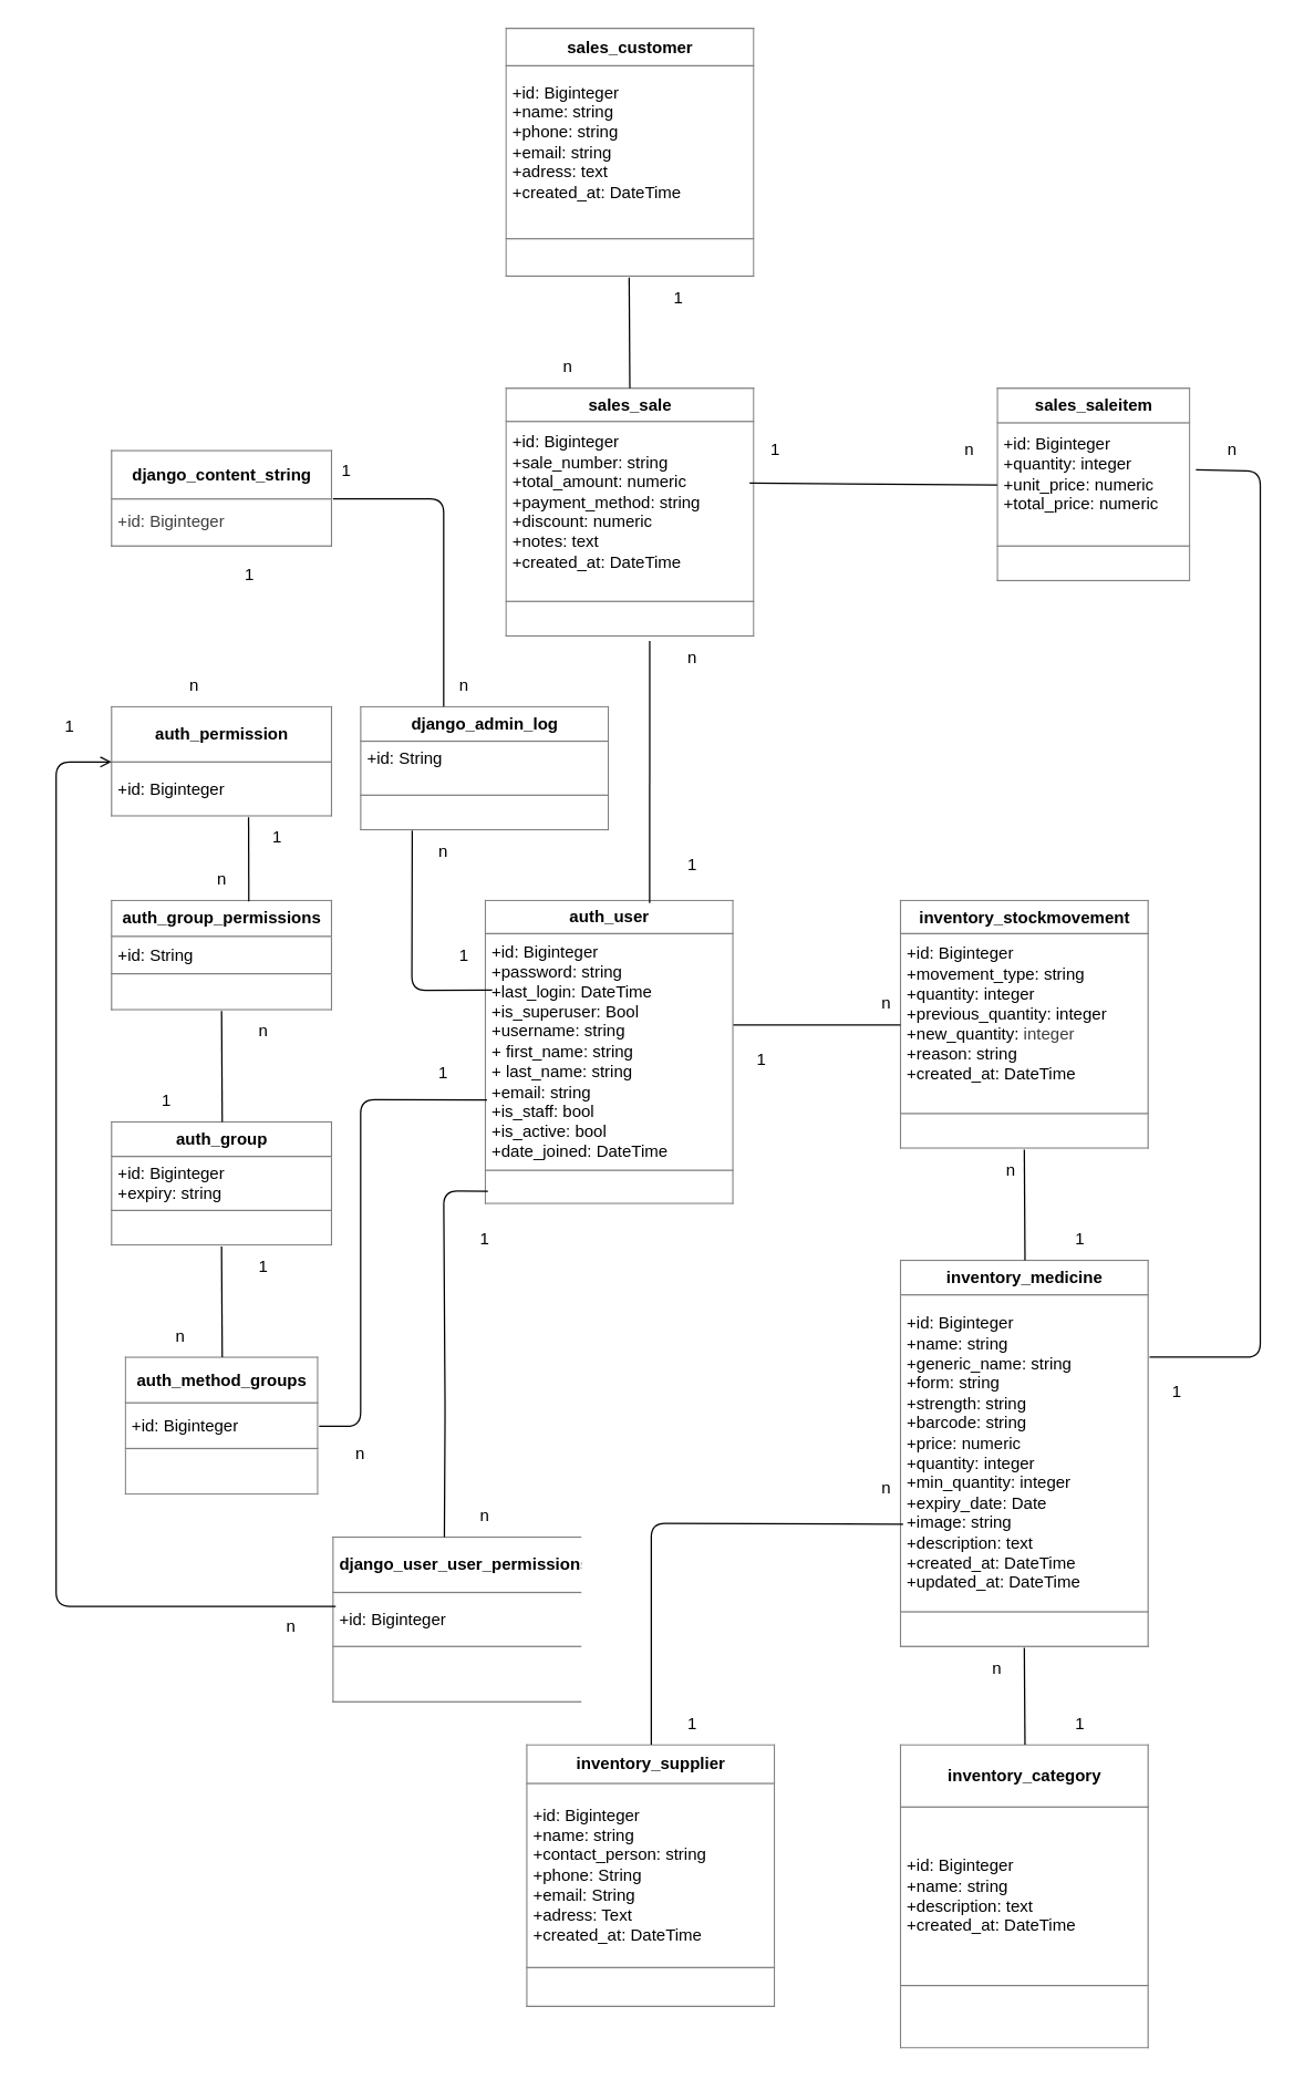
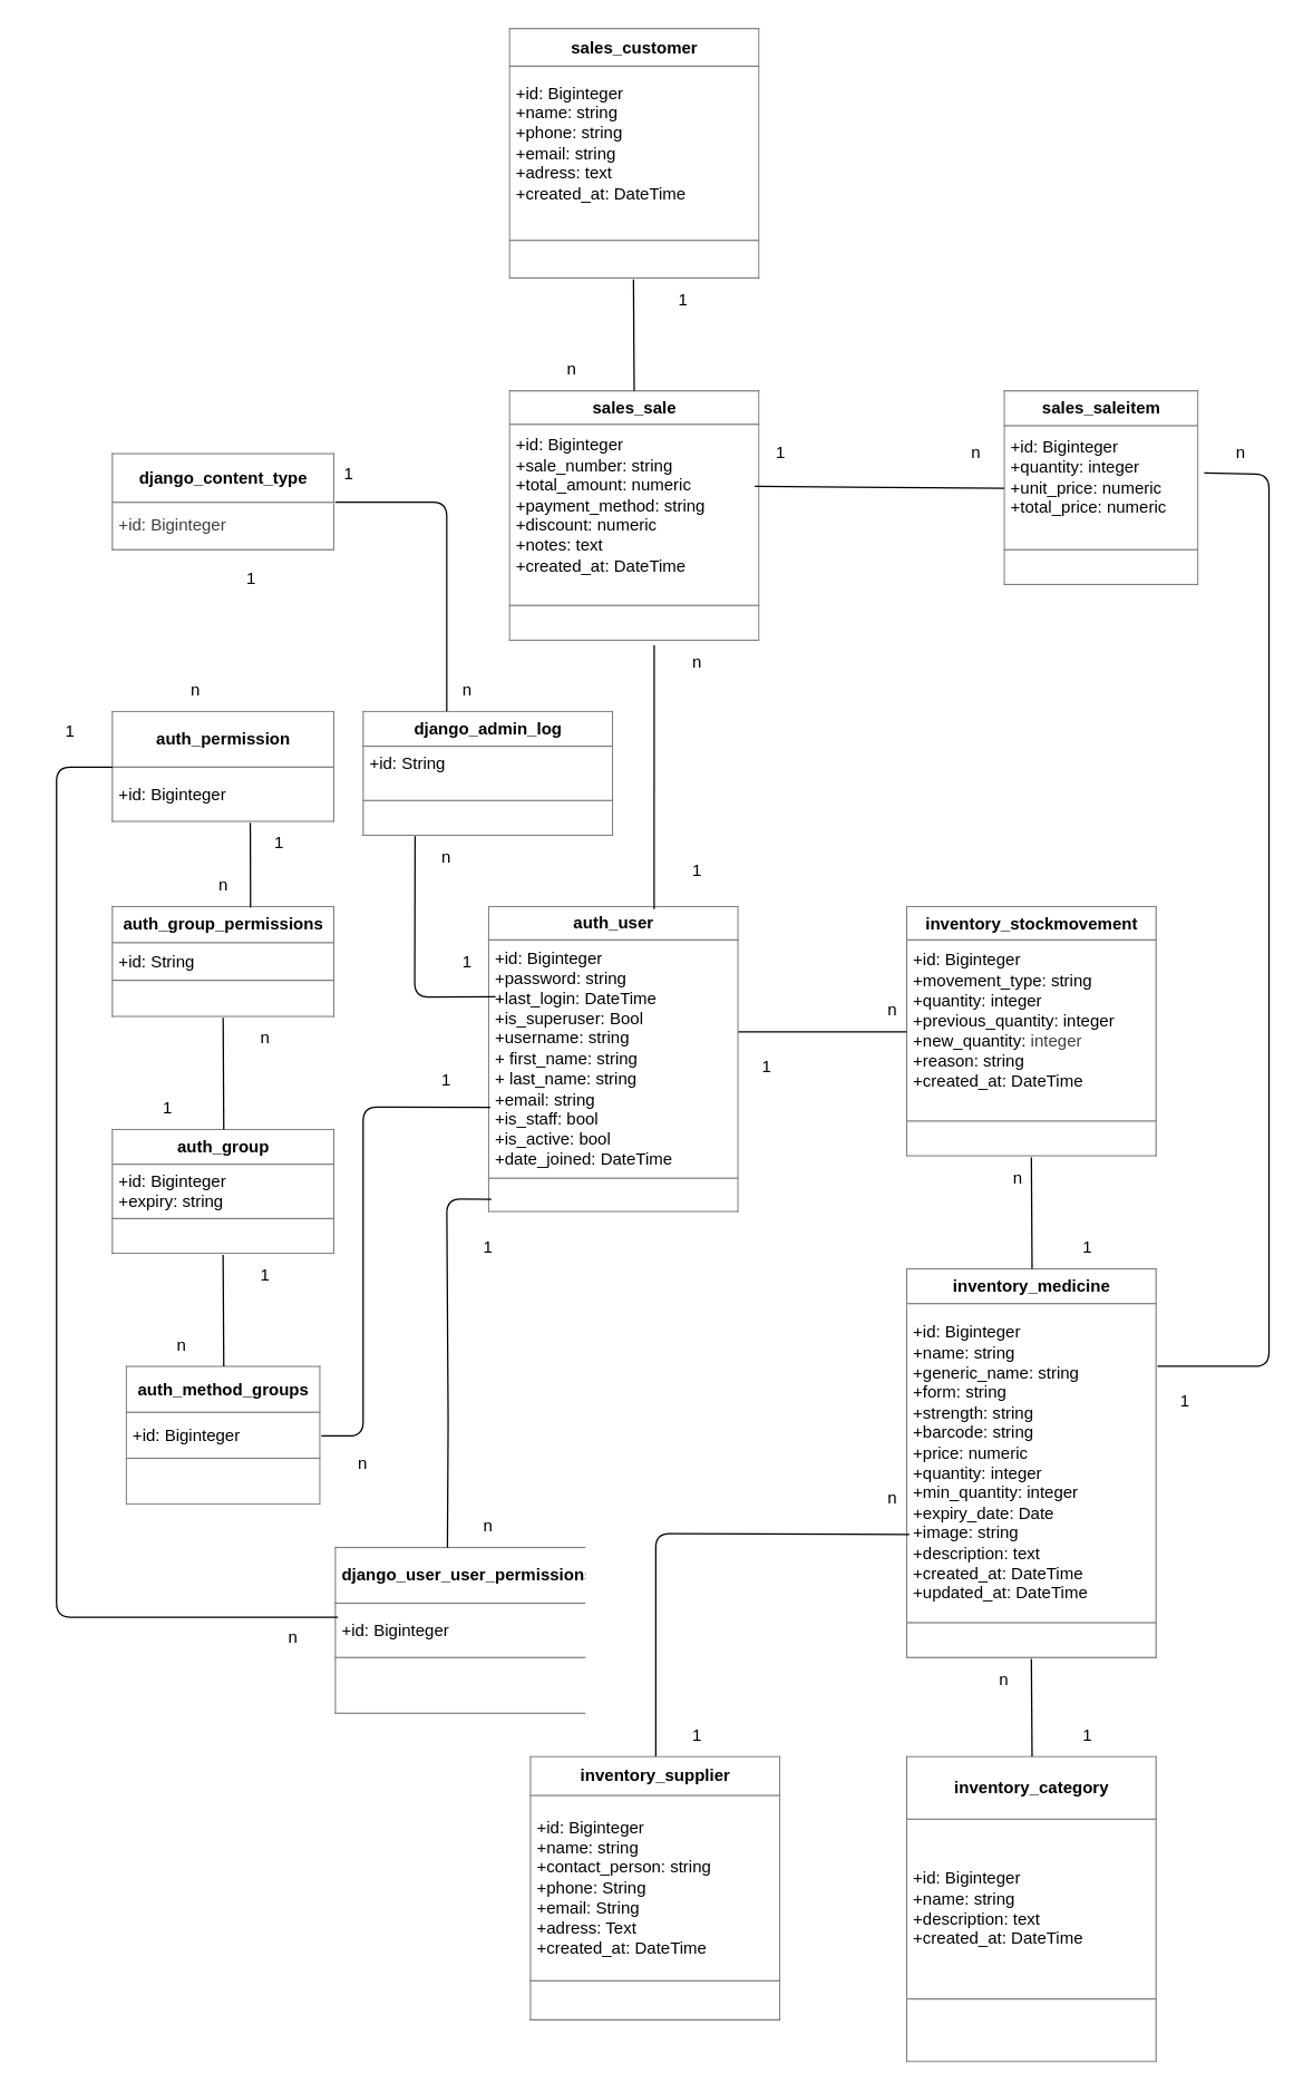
- <mxCell id="14" value="&lt;table border=&quot;1&quot; width=&quot;100%&quot; height=&quot;100%&quot; cellpadding=&quot;4&quot; style=&quot;width:100%;height:100%;border-collapse:collapse;&quot;&gt;&lt;tbody&gt;&lt;tr&gt;&lt;th align=&quot;center&quot;&gt;django_content_string&lt;/th&gt;&lt;/tr&gt;&lt;tr&gt;&lt;td&gt;&lt;span style=&quot;color: rgb(63, 63, 63);&quot;&gt;+id: Biginteger&lt;/span&gt;&lt;br style=&quot;color: rgb(63, 63, 63);&quot;&gt;&lt;/td&gt;&lt;/tr&gt;&lt;/tbody&gt;&lt;/table&gt;" style="text;html=1;whiteSpace=wrap;strokeColor=none;fillColor=none;overflow=fill;" parent="1" vertex="1"><mxGeometry x="80" y="325" width="160" height="70" as="geometry" /></mxCell>
+ <mxCell id="14" value="&lt;table border=&quot;1&quot; width=&quot;100%&quot; height=&quot;100%&quot; cellpadding=&quot;4&quot; style=&quot;width:100%;height:100%;border-collapse:collapse;&quot;&gt;&lt;tbody&gt;&lt;tr&gt;&lt;th align=&quot;center&quot;&gt;django_content_type&lt;/th&gt;&lt;/tr&gt;&lt;tr&gt;&lt;td&gt;&lt;span style=&quot;color: rgb(63, 63, 63);&quot;&gt;+id: Biginteger&lt;/span&gt;&lt;br style=&quot;color: rgb(63, 63, 63);&quot;&gt;&lt;/td&gt;&lt;/tr&gt;&lt;/tbody&gt;&lt;/table&gt;" style="text;html=1;whiteSpace=wrap;strokeColor=none;fillColor=none;overflow=fill;" parent="1" vertex="1"><mxGeometry x="80" y="325" width="160" height="70" as="geometry" /></mxCell>
- <mxCell id="19" value="" style="endArrow=open;html=1;exitX=0.011;exitY=0.417;exitDx=0;exitDy=0;exitPerimeter=0;entryX=0;entryY=0.5;entryDx=0;entryDy=0;" edge="1" parent="1" source="7" target="5"><mxGeometry width="50" height="50" relative="1" as="geometry"><mxPoint x="230" y="1159.96" as="sourcePoint" /><mxPoint x="70" y="530" as="targetPoint" /><Array as="points"><mxPoint x="40" y="1160" /><mxPoint x="40" y="550" /></Array></mxGeometry></mxCell>
+ <mxCell id="19" value="" style="endArrow=none;html=1;exitX=0.011;exitY=0.417;exitDx=0;exitDy=0;exitPerimeter=0;entryX=0;entryY=0.5;entryDx=0;entryDy=0;" edge="1" parent="1" source="7" target="5"><mxGeometry width="50" height="50" relative="1" as="geometry"><mxPoint x="230" y="1159.96" as="sourcePoint" /><mxPoint x="70" y="530" as="targetPoint" /><Array as="points"><mxPoint x="40" y="1160" /><mxPoint x="40" y="550" /></Array></mxGeometry></mxCell>
